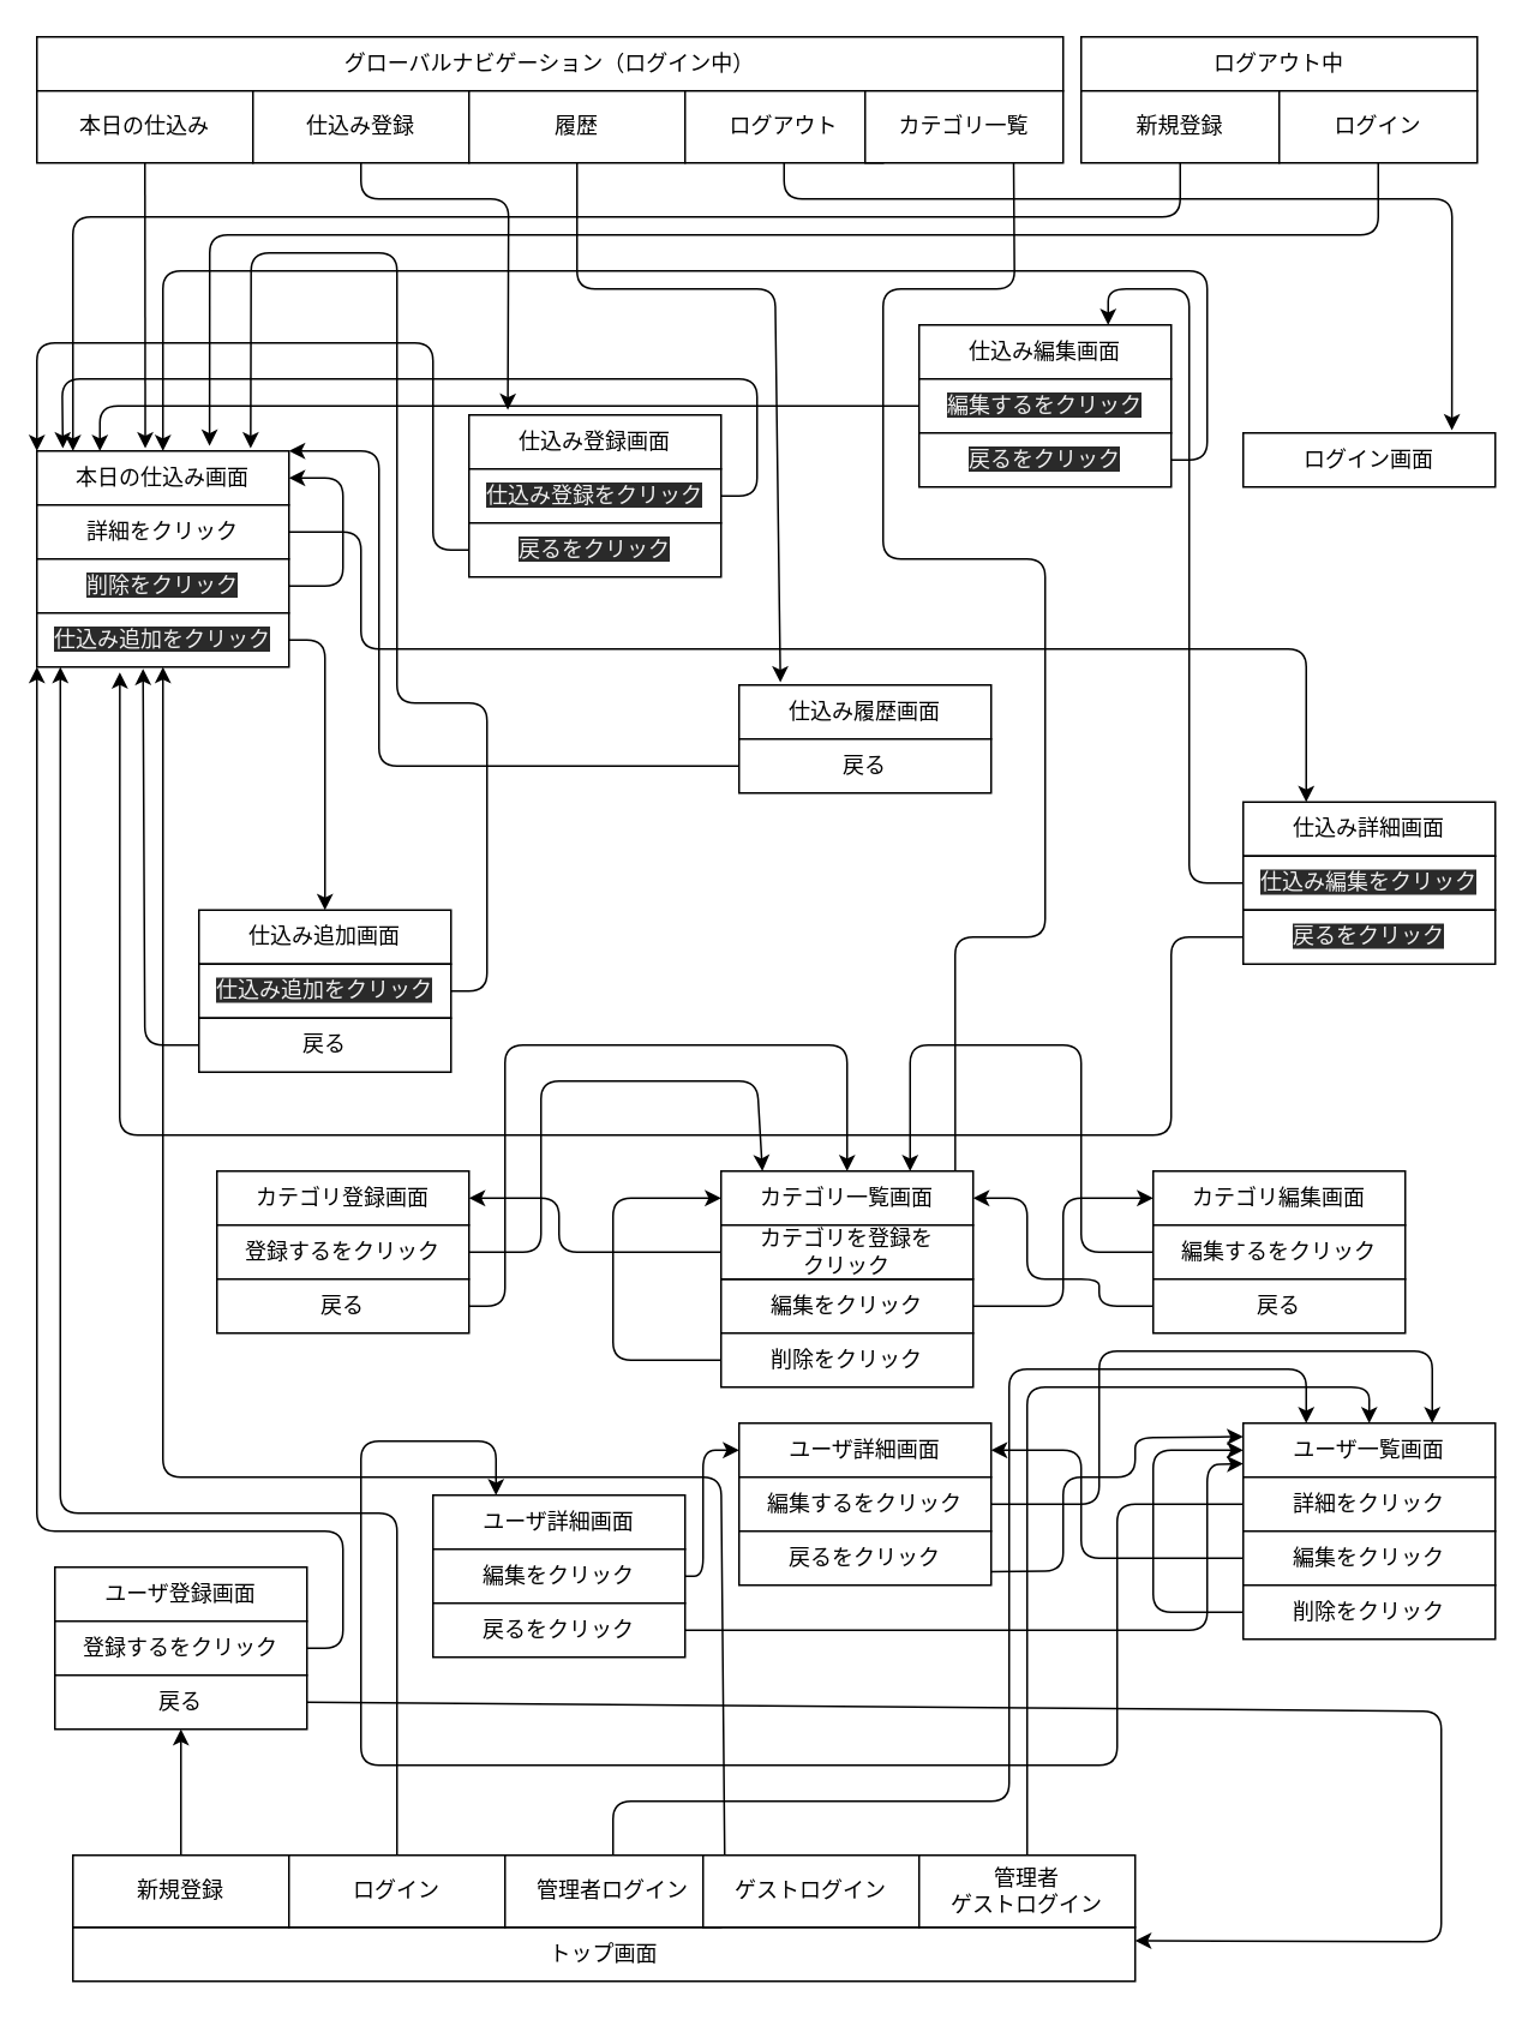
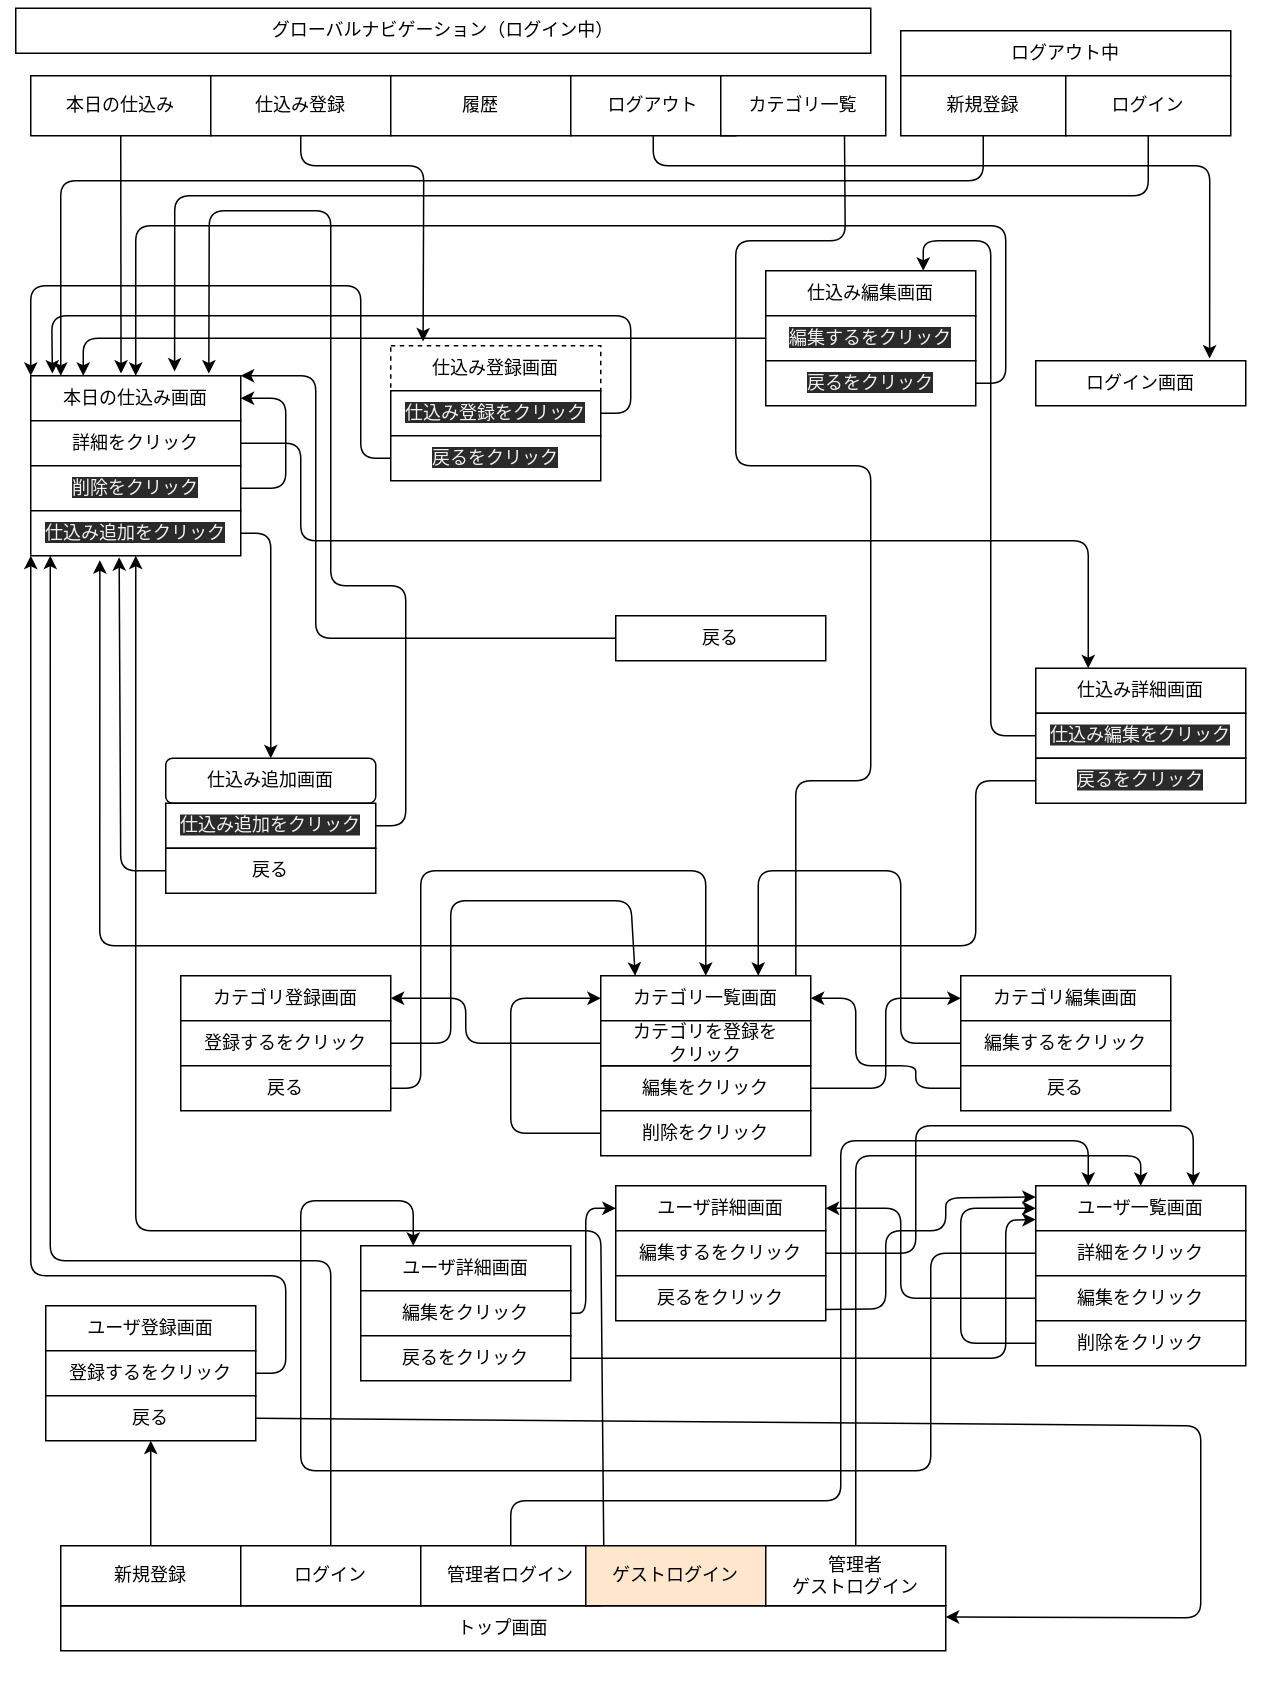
- <mxCell id="2" value="グローバルナビゲーション（ログイン中）" style="rounded=0;whiteSpace=wrap;html=1;" parent="1" vertex="1"><mxGeometry x="20" y="20" width="570" height="30" as="geometry" /></mxCell>
+ <mxCell id="2" value="グローバルナビゲーション（ログイン中）" style="rounded=0;whiteSpace=wrap;html=1;" parent="1" vertex="1"><mxGeometry x="10" y="5" width="570" height="30" as="geometry" /></mxCell>
- <mxCell id="7" style="edgeStyle=none;html=1;exitX=0.5;exitY=1;exitDx=0;exitDy=0;entryX=0.164;entryY=-0.048;entryDx=0;entryDy=0;entryPerimeter=0;" parent="1" source="8" target="43" edge="1"><mxGeometry relative="1" as="geometry"><Array as="points"><mxPoint x="320" y="160" /><mxPoint x="430" y="160" /></Array></mxGeometry></mxCell>
- <mxCell id="19" value="仕込み登録画面" style="rounded=0;whiteSpace=wrap;html=1;" parent="1" vertex="1"><mxGeometry x="260" y="230" width="140" height="30" as="geometry" /></mxCell>
+ <mxCell id="19" value="仕込み登録画面" style="rounded=0;whiteSpace=wrap;html=1;dashed=1;" parent="1" vertex="1"><mxGeometry x="260" y="230" width="140" height="30" as="geometry" /></mxCell>
- <mxCell id="43" value="仕込み履歴画面" style="rounded=0;whiteSpace=wrap;html=1;" parent="1" vertex="1"><mxGeometry x="410" y="380" width="140" height="30" as="geometry" /></mxCell>
- <mxCell id="28" value="仕込み追加画面" style="rounded=0;whiteSpace=wrap;html=1;" parent="1" vertex="1"><mxGeometry x="110" y="505" width="140" height="30" as="geometry" /></mxCell>
+ <mxCell id="28" value="仕込み追加画面" style="whiteSpace=wrap;html=1;rounded=1;" parent="1" vertex="1"><mxGeometry x="110" y="505" width="140" height="30" as="geometry" /></mxCell>
- <mxCell id="74" value="ゲストログイン" style="rounded=0;whiteSpace=wrap;html=1;" vertex="1" parent="1"><mxGeometry x="390" y="1030" width="120" height="40" as="geometry" /></mxCell>
+ <mxCell id="74" value="ゲストログイン" style="rounded=0;whiteSpace=wrap;html=1;fillColor=#ffe6cc;" vertex="1" parent="1"><mxGeometry x="390" y="1030" width="120" height="40" as="geometry" /></mxCell>
